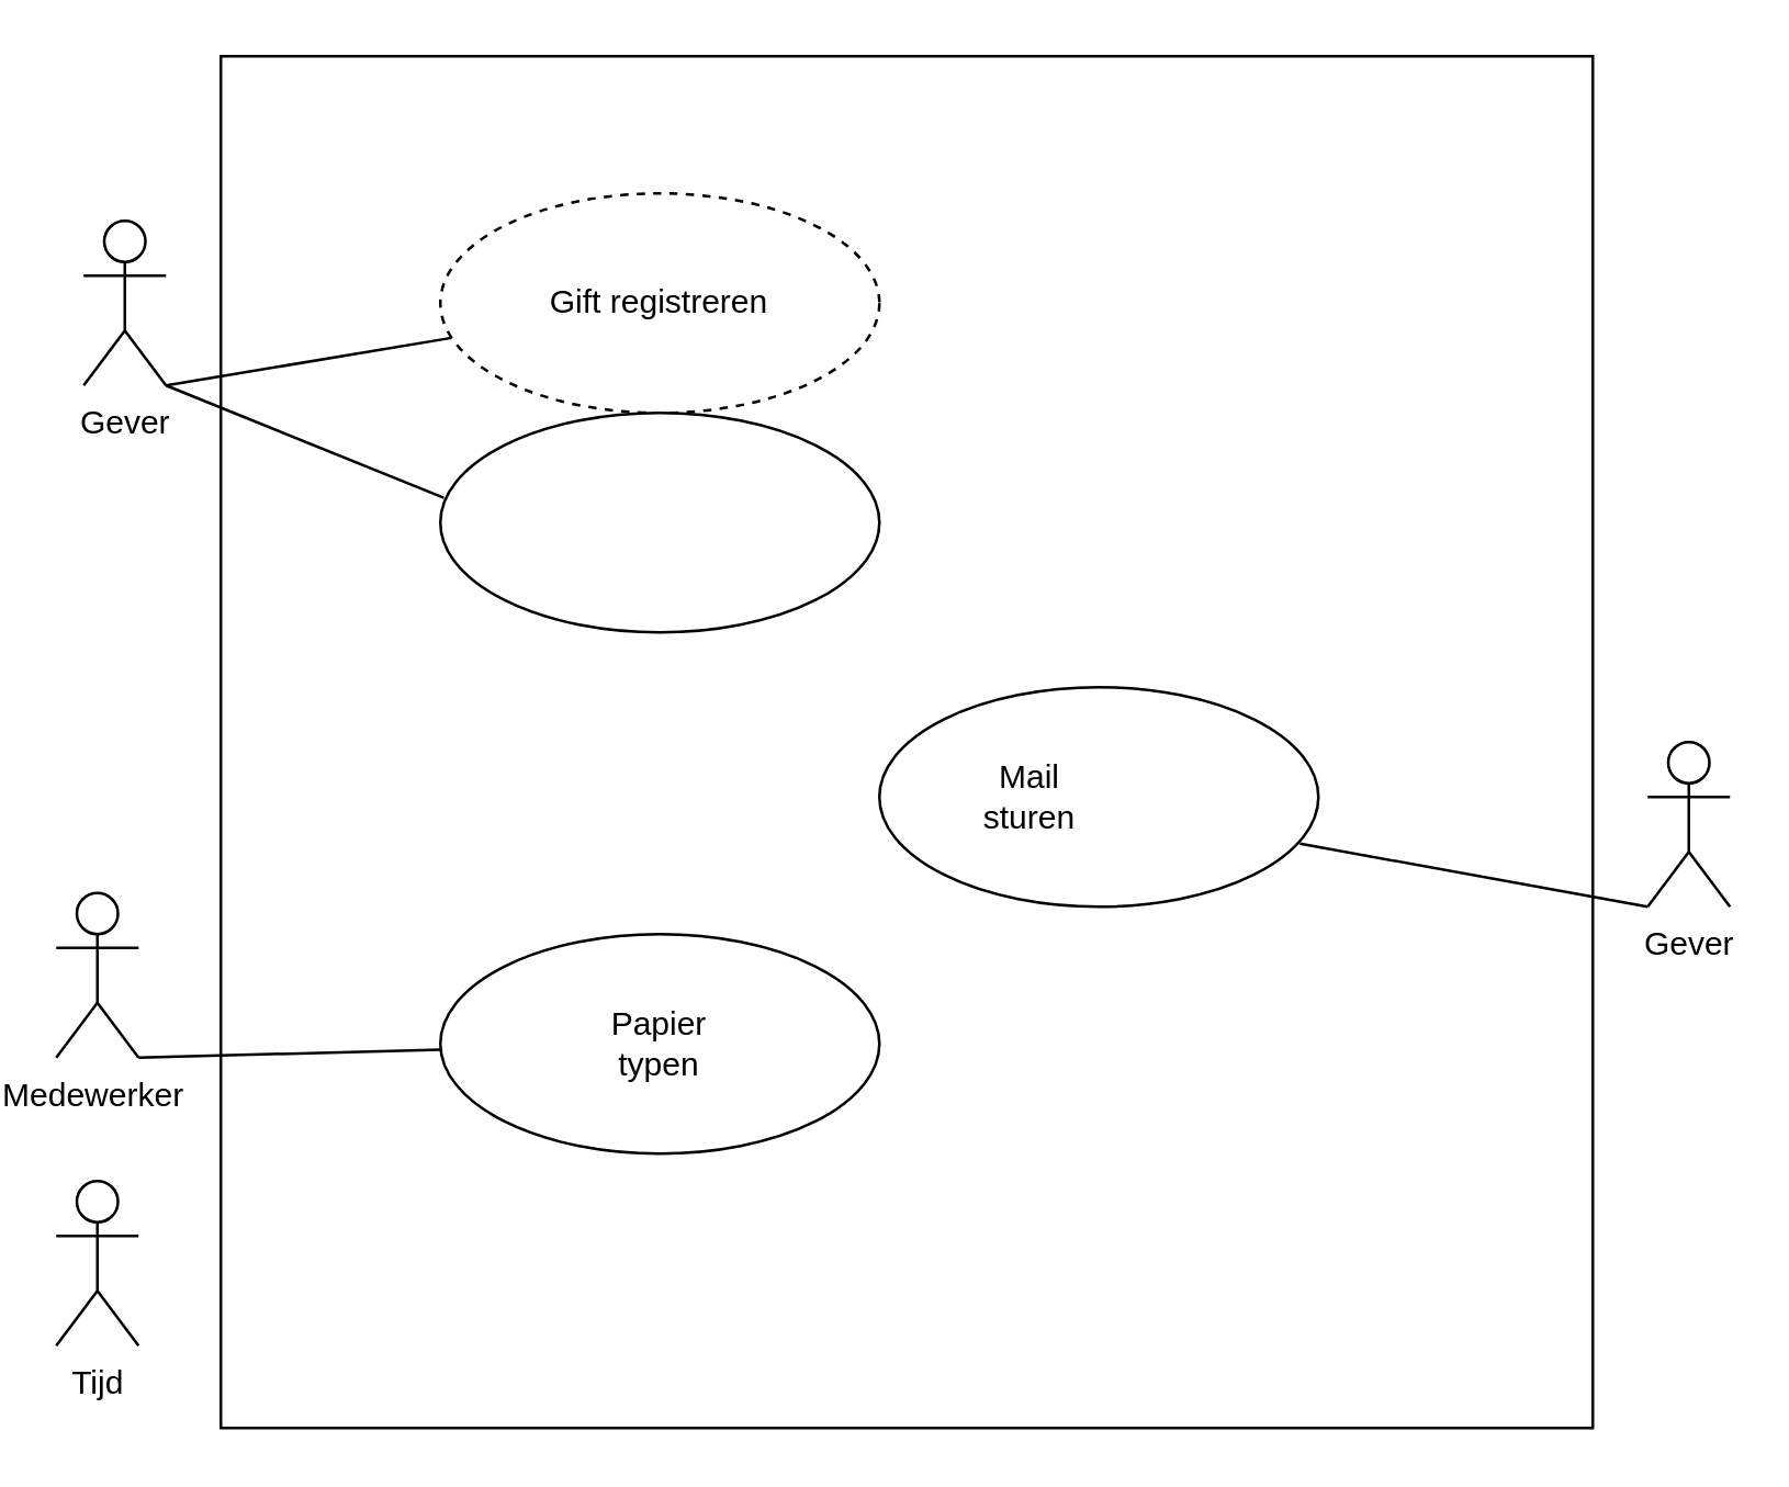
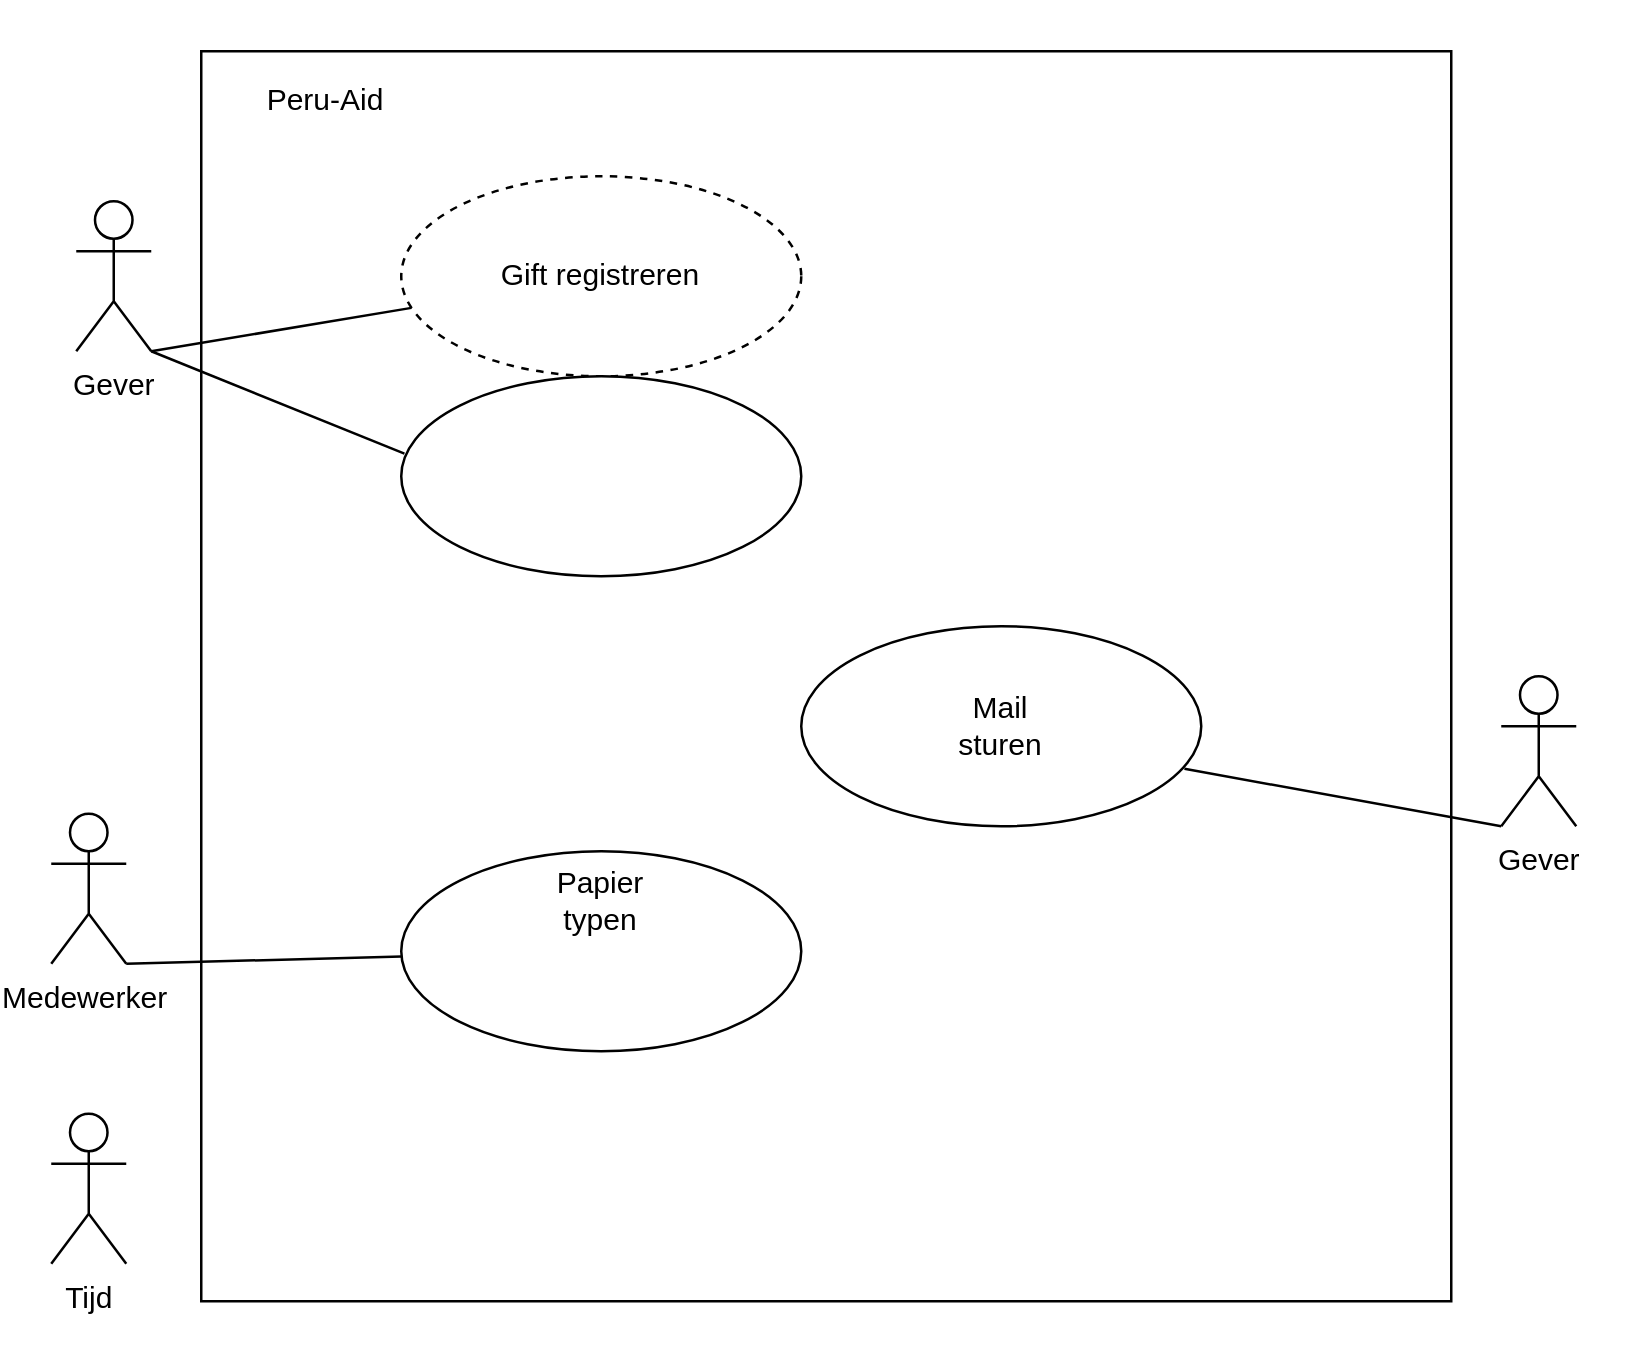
+ <mxCell id="4" value="Peru-Aid&lt;br&gt;" style="text;html=1;strokeColor=none;fillColor=none;align=center;verticalAlign=middle;whiteSpace=wrap;rounded=0;" parent="1" vertex="1"><mxGeometry x="90" y="30" width="80" height="20" as="geometry" /></mxCell>
- <mxCell id="17" value="Mail sturen" style="text;html=1;strokeColor=none;fillColor=none;align=center;verticalAlign=middle;whiteSpace=wrap;rounded=0;" vertex="1" parent="1"><mxGeometry x="355" y="280" width="40" height="20" as="geometry" /></mxCell>
+ <mxCell id="17" value="Mail sturen" style="text;html=1;strokeColor=none;fillColor=none;align=center;verticalAlign=middle;whiteSpace=wrap;rounded=0;" vertex="1" parent="1"><mxGeometry x="380" y="280" width="40" height="20" as="geometry" /></mxCell>
- <mxCell id="16" value="Papier typen" style="text;html=1;strokeColor=none;fillColor=none;align=center;verticalAlign=middle;whiteSpace=wrap;rounded=0;" vertex="1" parent="1"><mxGeometry x="220" y="370" width="40" height="20" as="geometry" /></mxCell>
+ <mxCell id="16" value="Papier typen" style="text;html=1;strokeColor=none;fillColor=none;align=center;verticalAlign=middle;whiteSpace=wrap;rounded=0;" vertex="1" parent="1"><mxGeometry x="220" y="350" width="40" height="20" as="geometry" /></mxCell>
- <mxCell id="18" value="Tijd" style="shape=umlActor;verticalLabelPosition=bottom;labelBackgroundColor=#ffffff;verticalAlign=top;html=1;outlineConnect=0;" vertex="1" parent="1"><mxGeometry x="20" y="430" width="30" height="60" as="geometry" /></mxCell>
+ <mxCell id="18" value="Tijd" style="shape=umlActor;verticalLabelPosition=bottom;labelBackgroundColor=#ffffff;verticalAlign=top;html=1;outlineConnect=0;" vertex="1" parent="1"><mxGeometry x="20" y="445" width="30" height="60" as="geometry" /></mxCell>
